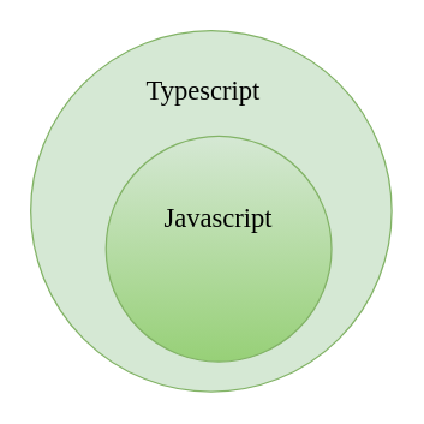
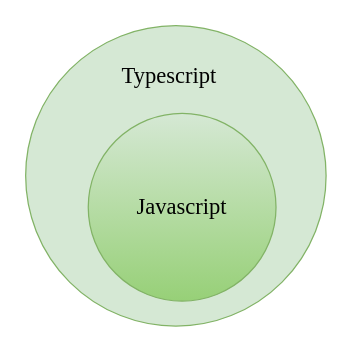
- <mxCell id="5" value="&lt;font style=&quot;font-size: 18px&quot;&gt;Javascript&lt;/font&gt;" style="text;html=1;strokeColor=none;fillColor=none;align=center;verticalAlign=middle;whiteSpace=wrap;rounded=0;fontFamily=Verdana;fontSize=13;" parent="1" vertex="1"><mxGeometry x="95" y="125" width="100" height="40" as="geometry" /></mxCell>
+ <mxCell id="5" value="&lt;font style=&quot;font-size: 18px&quot;&gt;Javascript&lt;/font&gt;" style="text;html=1;strokeColor=none;fillColor=none;align=center;verticalAlign=middle;whiteSpace=wrap;rounded=0;fontFamily=Verdana;fontSize=13;" parent="1" vertex="1"><mxGeometry x="95" y="145" width="100" height="40" as="geometry" /></mxCell>
